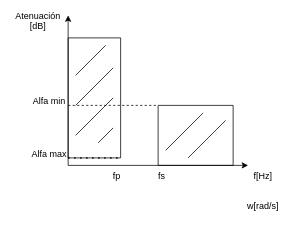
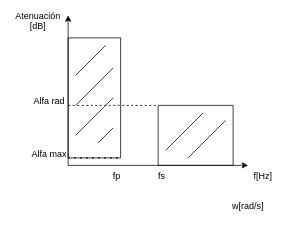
- <mxCell id="15" value="Alfa min" style="text;html=1;strokeColor=none;fillColor=none;align=center;verticalAlign=middle;whiteSpace=wrap;rounded=0;" parent="1" vertex="1"><mxGeometry x="30" y="120" width="70" height="30" as="geometry" /></mxCell>
+ <mxCell id="15" value="Alfa rad" style="text;html=1;strokeColor=none;fillColor=none;align=center;verticalAlign=middle;whiteSpace=wrap;rounded=0;" parent="1" vertex="1"><mxGeometry x="30" y="120" width="70" height="30" as="geometry" /></mxCell>
- <mxCell id="16" value="w[rad/s]" style="text;html=1;strokeColor=none;fillColor=none;align=center;verticalAlign=middle;whiteSpace=wrap;rounded=0;" parent="1" vertex="1"><mxGeometry x="320" y="260" width="60" height="30" as="geometry" /></mxCell>
+ <mxCell id="16" value="w[rad/s]" style="text;html=1;strokeColor=none;fillColor=none;align=center;verticalAlign=middle;whiteSpace=wrap;rounded=0;" parent="1" vertex="1"><mxGeometry x="300" y="260" width="60" height="30" as="geometry" /></mxCell>
